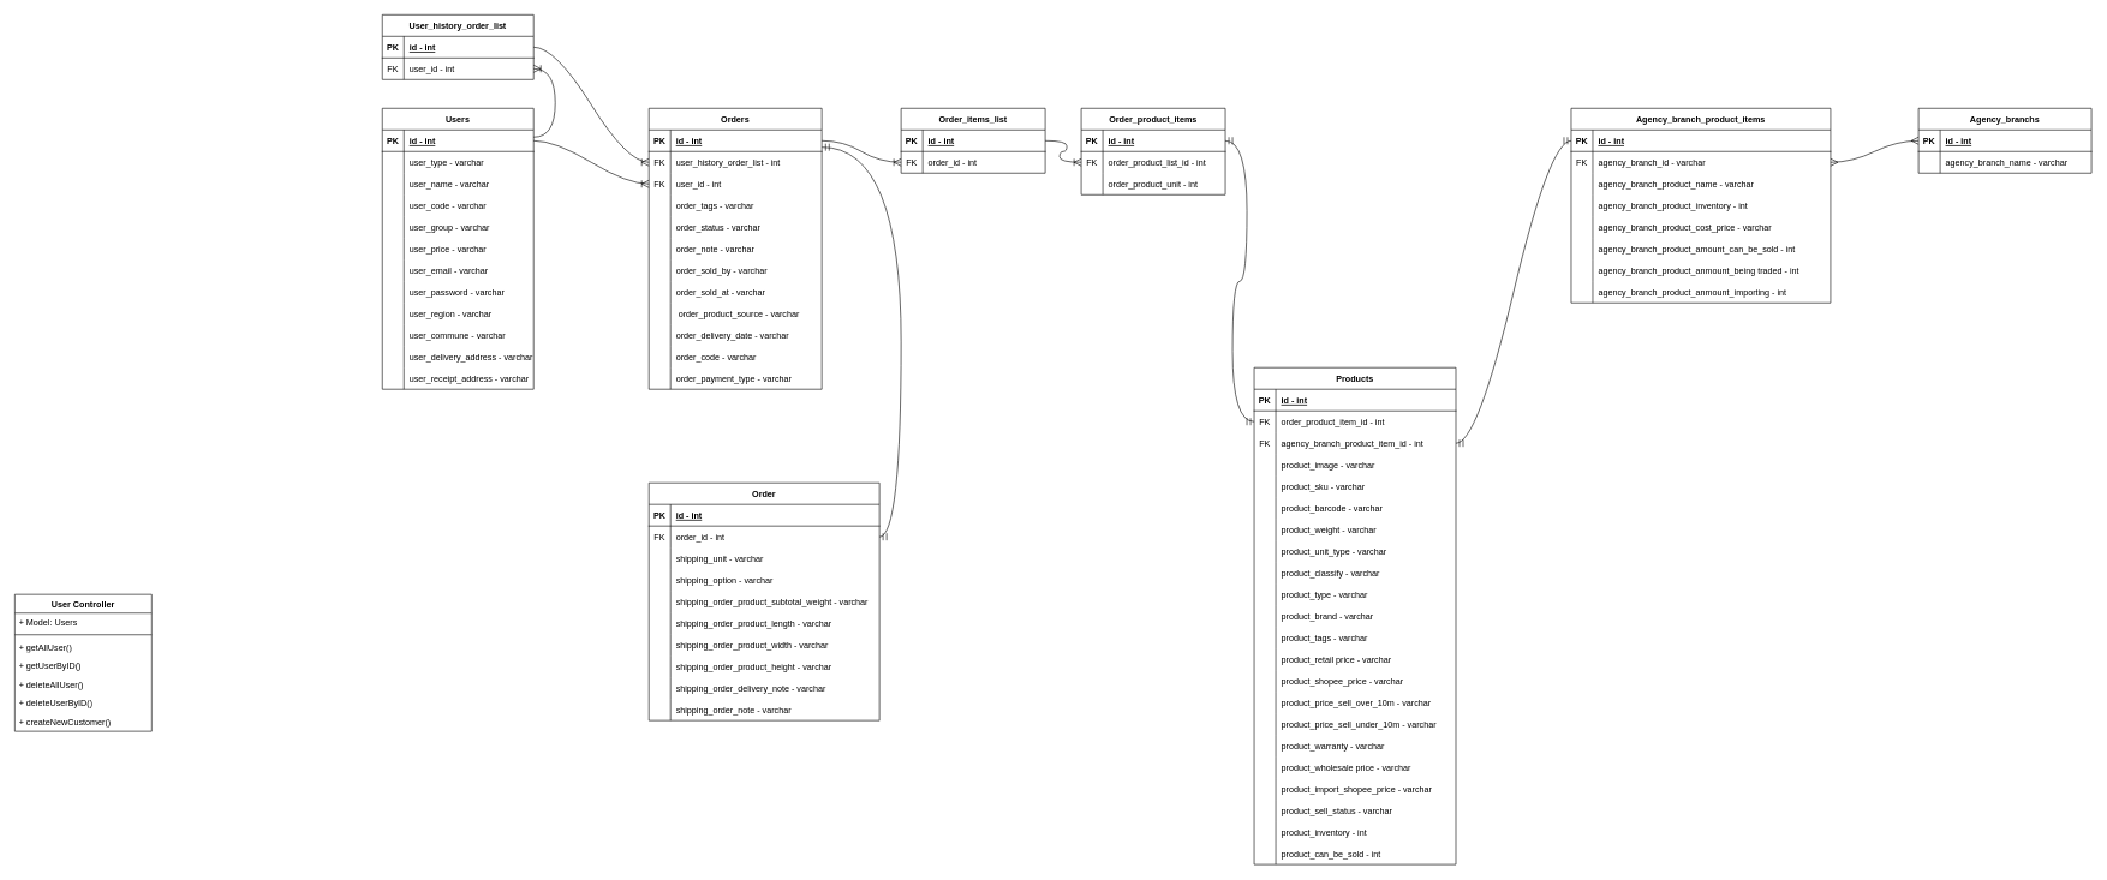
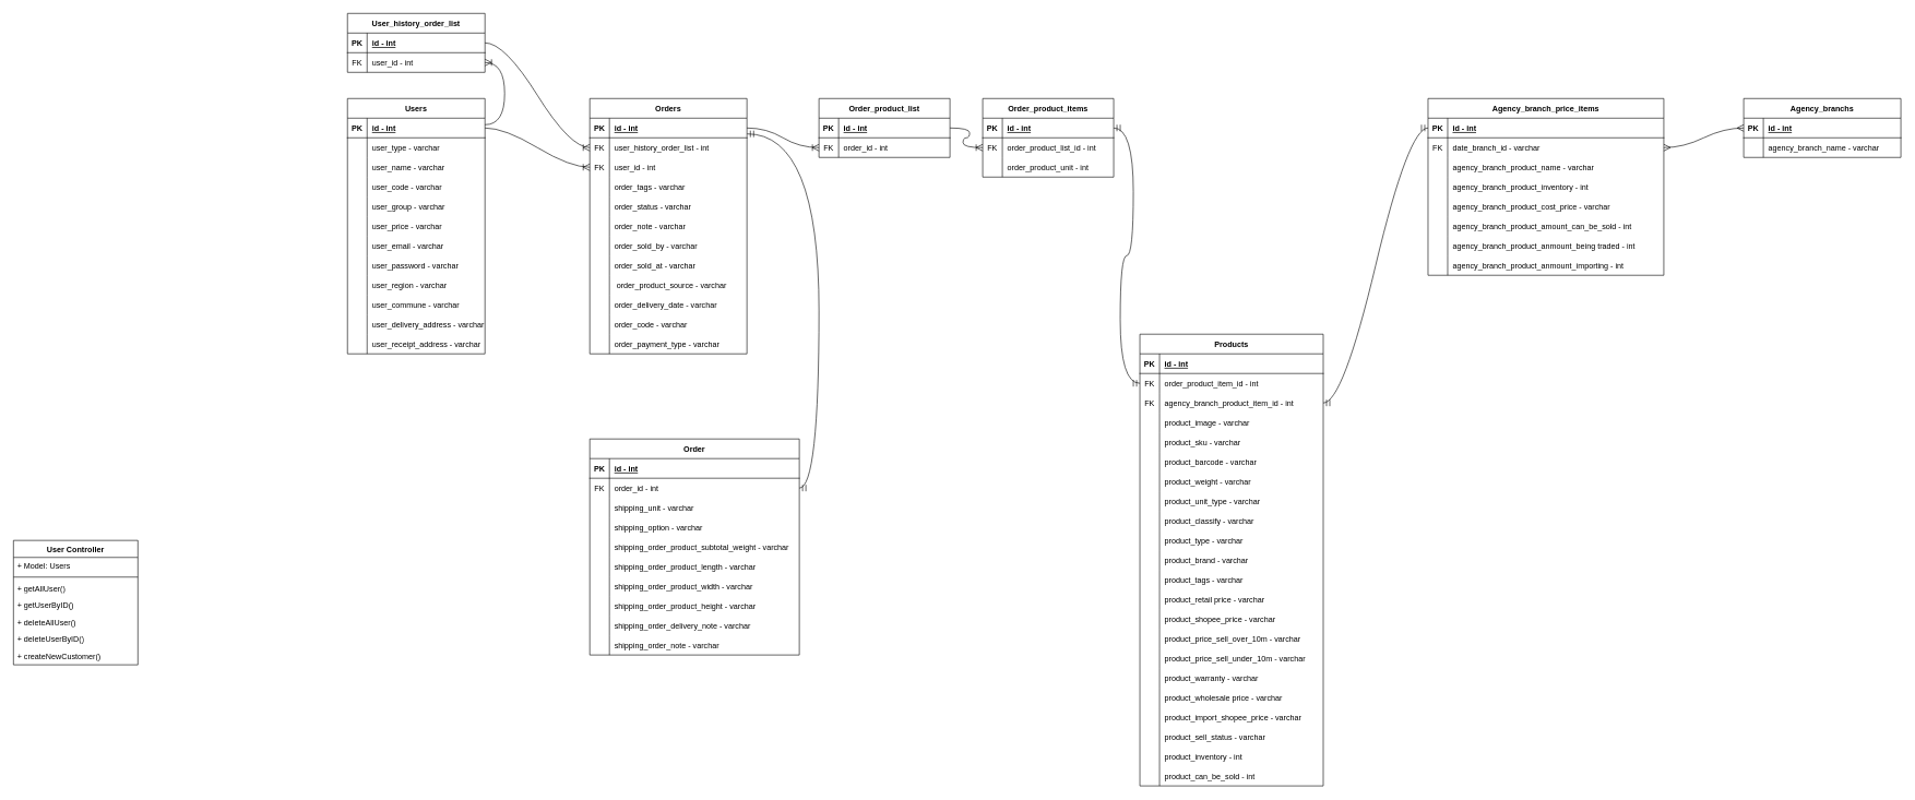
- <mxCell id="189" value="Order_items_list" style="shape=table;startSize=30;container=1;collapsible=1;childLayout=tableLayout;fixedRows=1;rowLines=0;fontStyle=1;align=center;resizeLast=1;" parent="1" vertex="1"><mxGeometry x="1250" y="150" width="200" height="90" as="geometry" /></mxCell>
+ <mxCell id="189" value="Order_product_list" style="shape=table;startSize=30;container=1;collapsible=1;childLayout=tableLayout;fixedRows=1;rowLines=0;fontStyle=1;align=center;resizeLast=1;" parent="1" vertex="1"><mxGeometry x="1250" y="150" width="200" height="90" as="geometry" /></mxCell>
- <mxCell id="196" value="Agency_branch_product_items" style="shape=table;startSize=30;container=1;collapsible=1;childLayout=tableLayout;fixedRows=1;rowLines=0;fontStyle=1;align=center;resizeLast=1;" parent="1" vertex="1"><mxGeometry x="2180" y="150" width="360" height="270" as="geometry" /></mxCell>
+ <mxCell id="196" value="Agency_branch_price_items" style="shape=table;startSize=30;container=1;collapsible=1;childLayout=tableLayout;fixedRows=1;rowLines=0;fontStyle=1;align=center;resizeLast=1;" parent="1" vertex="1"><mxGeometry x="2180" y="150" width="360" height="270" as="geometry" /></mxCell>
- <mxCell id="202" value="agency_branch_id - varchar" style="shape=partialRectangle;connectable=0;fillColor=none;top=0;left=0;bottom=0;right=0;align=left;spacingLeft=6;overflow=hidden;" vertex="1" parent="200"><mxGeometry x="30" width="330" height="30" as="geometry"><mxRectangle width="330" height="30" as="alternateBounds" /></mxGeometry></mxCell>
+ <mxCell id="202" value="date_branch_id - varchar" style="shape=partialRectangle;connectable=0;fillColor=none;top=0;left=0;bottom=0;right=0;align=left;spacingLeft=6;overflow=hidden;" vertex="1" parent="200"><mxGeometry x="30" width="330" height="30" as="geometry"><mxRectangle width="330" height="30" as="alternateBounds" /></mxGeometry></mxCell>
